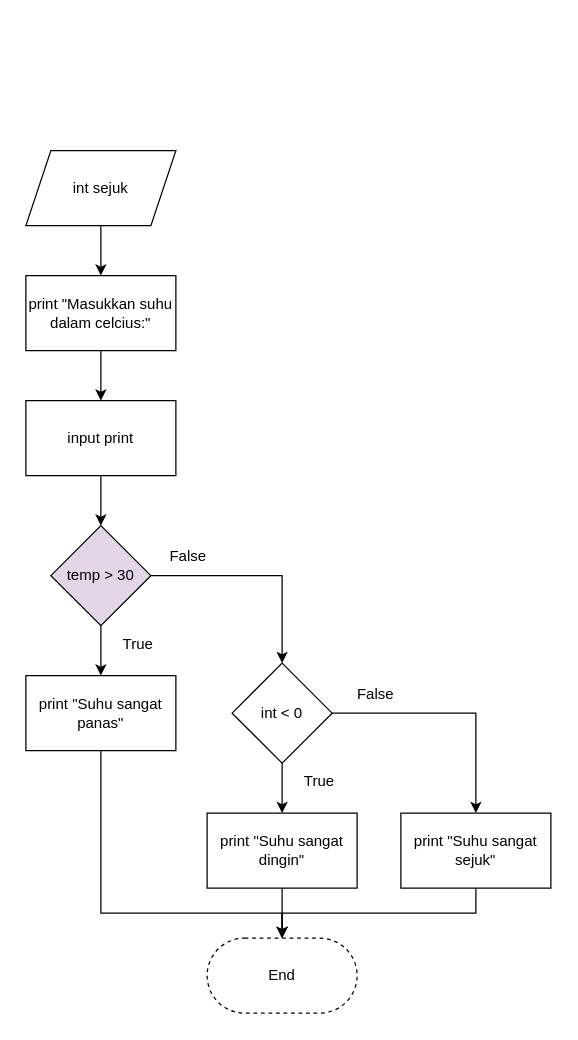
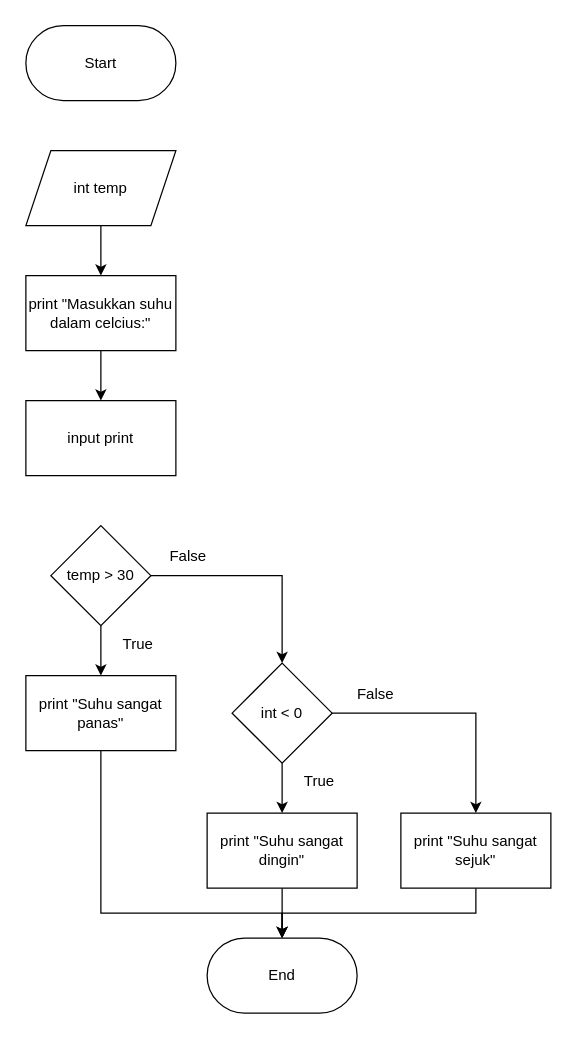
+ <mxCell id="2" value="Start" style="rounded=1;whiteSpace=wrap;html=1;arcSize=50;" parent="1" vertex="1"><mxGeometry x="20" y="20" width="120" height="60" as="geometry" /></mxCell>
- <mxCell id="4" value="int sejuk" style="shape=parallelogram;perimeter=parallelogramPerimeter;whiteSpace=wrap;html=1;fixedSize=1;" parent="1" vertex="1"><mxGeometry x="20" y="120" width="120" height="60" as="geometry" /></mxCell>
+ <mxCell id="4" value="int temp" style="shape=parallelogram;perimeter=parallelogramPerimeter;whiteSpace=wrap;html=1;fixedSize=1;" parent="1" vertex="1"><mxGeometry x="20" y="120" width="120" height="60" as="geometry" /></mxCell>
- <mxCell id="7" value="" style="edgeStyle=orthogonalEdgeStyle;rounded=0;orthogonalLoop=1;jettySize=auto;html=1;" parent="1" source="8" target="10" edge="1"><mxGeometry relative="1" as="geometry" /></mxCell>
- <mxCell id="10" value="temp &amp;gt; 30" style="rhombus;whiteSpace=wrap;html=1;fillColor=#e1d5e7;" parent="1" vertex="1"><mxGeometry x="40" y="420" width="80" height="80" as="geometry" /></mxCell>
+ <mxCell id="10" value="temp &amp;gt; 30" style="rhombus;whiteSpace=wrap;html=1;" parent="1" vertex="1"><mxGeometry x="40" y="420" width="80" height="80" as="geometry" /></mxCell>
- <mxCell id="20" value="End" style="rounded=1;whiteSpace=wrap;html=1;arcSize=50;dashed=1;" parent="1" vertex="1"><mxGeometry x="165" y="750" width="120" height="60" as="geometry" /></mxCell>
+ <mxCell id="20" value="End" style="rounded=1;whiteSpace=wrap;html=1;arcSize=50;" parent="1" vertex="1"><mxGeometry x="165" y="750" width="120" height="60" as="geometry" /></mxCell>
